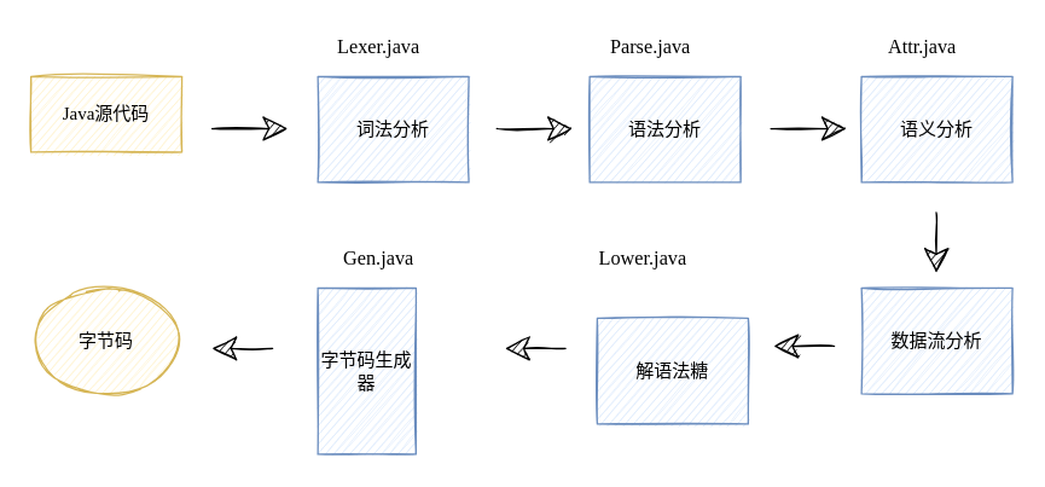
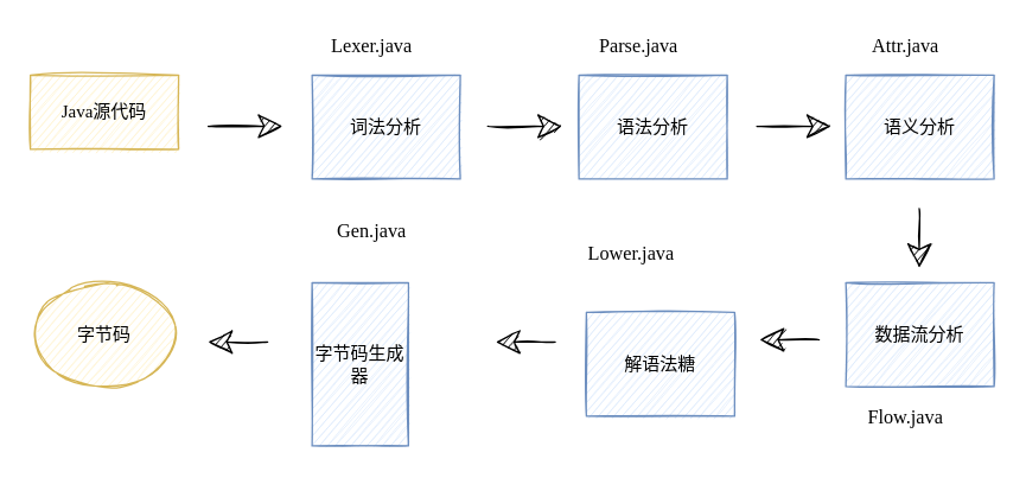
- <mxCell id="22" value="Gen.java" style="text;html=1;align=center;verticalAlign=middle;resizable=0;points=[];autosize=1;strokeColor=none;fillColor=none;fontSize=13;fontFamily=Comic Sans MS;" parent="1" vertex="1"><mxGeometry x="215" y="160" width="70" height="20" as="geometry" /></mxCell>
+ <mxCell id="22" value="Gen.java" style="text;html=1;align=center;verticalAlign=middle;resizable=0;points=[];autosize=1;strokeColor=none;fillColor=none;fontSize=13;fontFamily=Comic Sans MS;" parent="1" vertex="1"><mxGeometry x="215" y="145" width="70" height="20" as="geometry" /></mxCell>
+ <mxCell id="21" value="Flow.java" style="text;html=1;align=center;verticalAlign=middle;resizable=0;points=[];autosize=1;strokeColor=none;fillColor=none;fontSize=13;fontFamily=Comic Sans MS;" parent="1" vertex="1"><mxGeometry x="575" y="270" width="70" height="20" as="geometry" /></mxCell>
